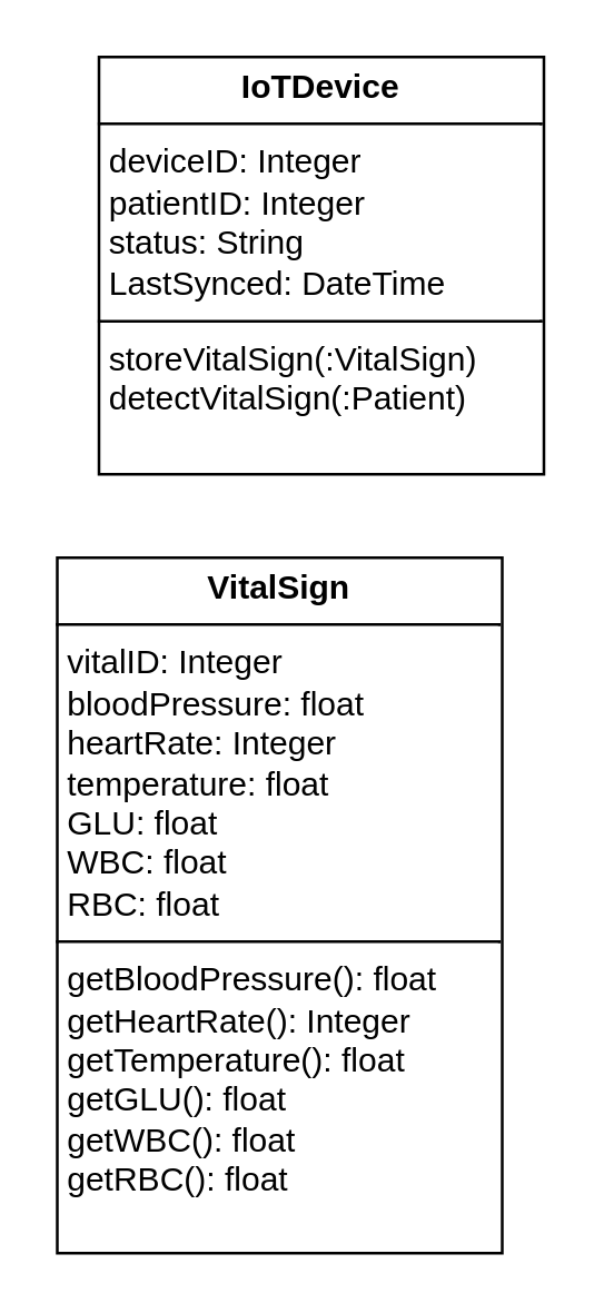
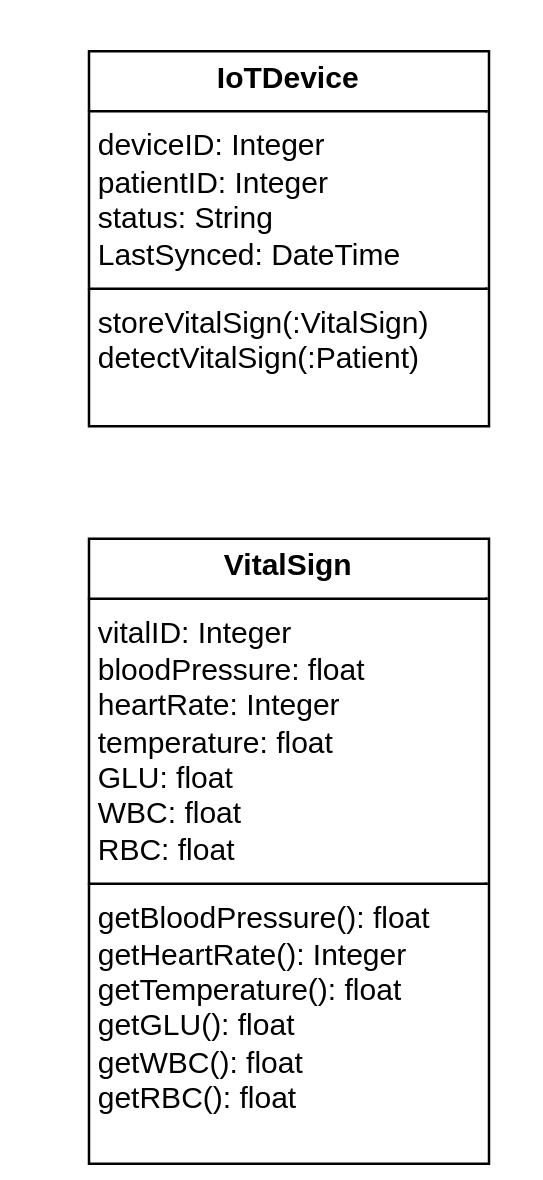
- <mxCell id="3" value="&lt;p style=&quot;margin:0px;margin-top:4px;text-align:center;&quot;&gt;&lt;b&gt;VitalSign&lt;/b&gt;&lt;/p&gt;&lt;hr size=&quot;1&quot; style=&quot;border-style:solid;&quot;&gt;&lt;p style=&quot;margin:0px;margin-left:4px;&quot;&gt;vitalID: Integer&lt;/p&gt;&lt;p style=&quot;margin:0px;margin-left:4px;&quot;&gt;bloodPressure: float&lt;/p&gt;&lt;p style=&quot;margin:0px;margin-left:4px;&quot;&gt;heartRate: Integer&lt;/p&gt;&lt;p style=&quot;margin:0px;margin-left:4px;&quot;&gt;temperature: float&lt;/p&gt;&lt;p style=&quot;margin:0px;margin-left:4px;&quot;&gt;GLU: float&lt;/p&gt;&lt;p style=&quot;margin:0px;margin-left:4px;&quot;&gt;WBC: float&lt;/p&gt;&lt;p style=&quot;margin:0px;margin-left:4px;&quot;&gt;RBC: float&lt;/p&gt;&lt;hr size=&quot;1&quot; style=&quot;border-style:solid;&quot;&gt;&lt;p style=&quot;margin:0px;margin-left:4px;&quot;&gt;getBloodPressure(): float&lt;/p&gt;&lt;p style=&quot;margin:0px;margin-left:4px;&quot;&gt;getHeartRate(): Integer&lt;/p&gt;&lt;p style=&quot;margin:0px;margin-left:4px;&quot;&gt;getTemperature(): float&lt;/p&gt;&lt;p style=&quot;margin:0px;margin-left:4px;&quot;&gt;getGLU(): float&lt;/p&gt;&lt;p style=&quot;margin:0px;margin-left:4px;&quot;&gt;getWBC(): float&lt;/p&gt;&lt;p style=&quot;margin:0px;margin-left:4px;&quot;&gt;getRBC(): float&lt;/p&gt;&lt;p style=&quot;margin:0px;margin-left:4px;&quot;&gt;&amp;nbsp;&lt;/p&gt;" style="verticalAlign=top;align=left;overflow=fill;html=1;whiteSpace=wrap;" vertex="1" parent="1"><mxGeometry x="20" y="200" width="160" height="250" as="geometry" /></mxCell>
+ <mxCell id="3" value="&lt;p style=&quot;margin:0px;margin-top:4px;text-align:center;&quot;&gt;&lt;b&gt;VitalSign&lt;/b&gt;&lt;/p&gt;&lt;hr size=&quot;1&quot; style=&quot;border-style:solid;&quot;&gt;&lt;p style=&quot;margin:0px;margin-left:4px;&quot;&gt;vitalID: Integer&lt;/p&gt;&lt;p style=&quot;margin:0px;margin-left:4px;&quot;&gt;bloodPressure: float&lt;/p&gt;&lt;p style=&quot;margin:0px;margin-left:4px;&quot;&gt;heartRate: Integer&lt;/p&gt;&lt;p style=&quot;margin:0px;margin-left:4px;&quot;&gt;temperature: float&lt;/p&gt;&lt;p style=&quot;margin:0px;margin-left:4px;&quot;&gt;GLU: float&lt;/p&gt;&lt;p style=&quot;margin:0px;margin-left:4px;&quot;&gt;WBC: float&lt;/p&gt;&lt;p style=&quot;margin:0px;margin-left:4px;&quot;&gt;RBC: float&lt;/p&gt;&lt;hr size=&quot;1&quot; style=&quot;border-style:solid;&quot;&gt;&lt;p style=&quot;margin:0px;margin-left:4px;&quot;&gt;getBloodPressure(): float&lt;/p&gt;&lt;p style=&quot;margin:0px;margin-left:4px;&quot;&gt;getHeartRate(): Integer&lt;/p&gt;&lt;p style=&quot;margin:0px;margin-left:4px;&quot;&gt;getTemperature(): float&lt;/p&gt;&lt;p style=&quot;margin:0px;margin-left:4px;&quot;&gt;getGLU(): float&lt;/p&gt;&lt;p style=&quot;margin:0px;margin-left:4px;&quot;&gt;getWBC(): float&lt;/p&gt;&lt;p style=&quot;margin:0px;margin-left:4px;&quot;&gt;getRBC(): float&lt;/p&gt;&lt;p style=&quot;margin:0px;margin-left:4px;&quot;&gt;&amp;nbsp;&lt;/p&gt;" style="verticalAlign=top;align=left;overflow=fill;html=1;whiteSpace=wrap;" vertex="1" parent="1"><mxGeometry x="35" y="215" width="160" height="250" as="geometry" /></mxCell>
